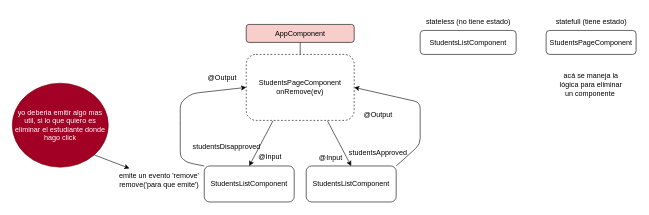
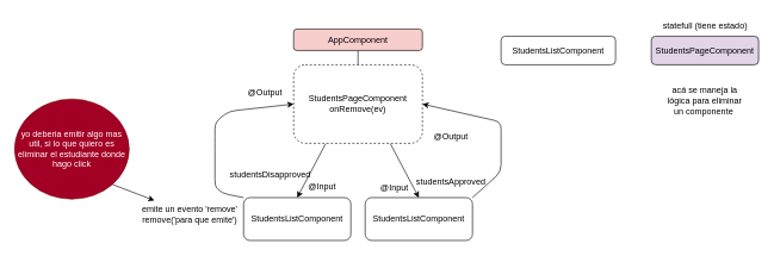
- <mxCell id="16" value="stateless (no tiene estado)" style="text;html=1;align=center;verticalAlign=middle;resizable=0;points=[];autosize=1;strokeColor=none;fillColor=none;" parent="1" vertex="1"><mxGeometry x="700" width="160" height="30" as="geometry" y="20" /></mxCell>
- <mxCell id="13" value="StudentsPageComponent" style="rounded=1;whiteSpace=wrap;html=1;" parent="1" vertex="1"><mxGeometry x="910" y="50" width="150" height="40" as="geometry" /></mxCell>
+ <mxCell id="13" value="StudentsPageComponent" style="rounded=1;whiteSpace=wrap;html=1;fillColor=#e1d5e7;" parent="1" vertex="1"><mxGeometry x="910" y="50" width="150" height="40" as="geometry" /></mxCell>
